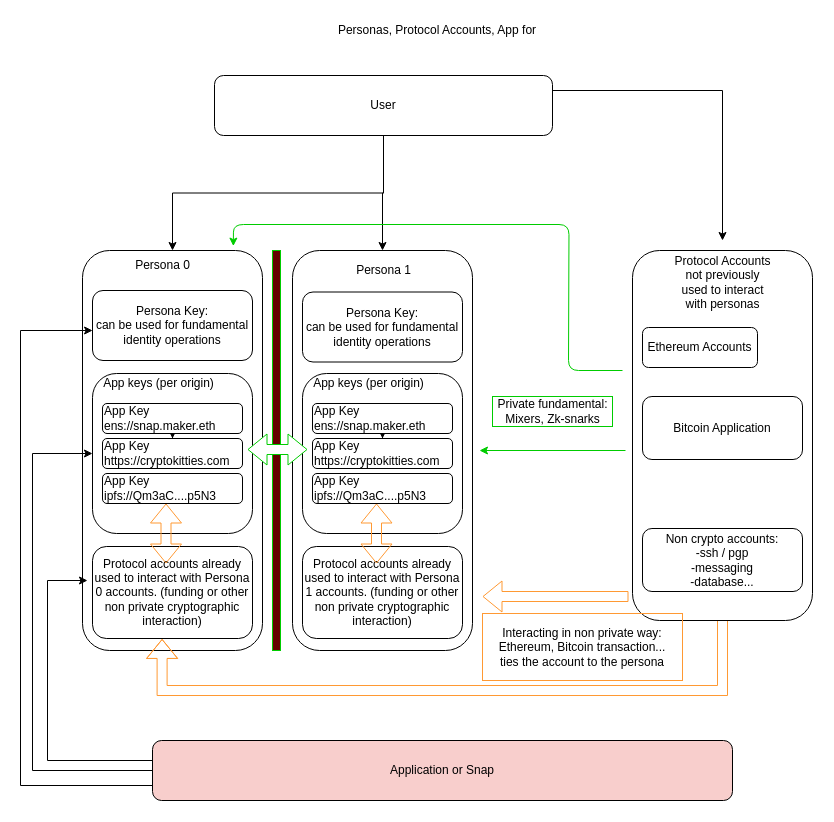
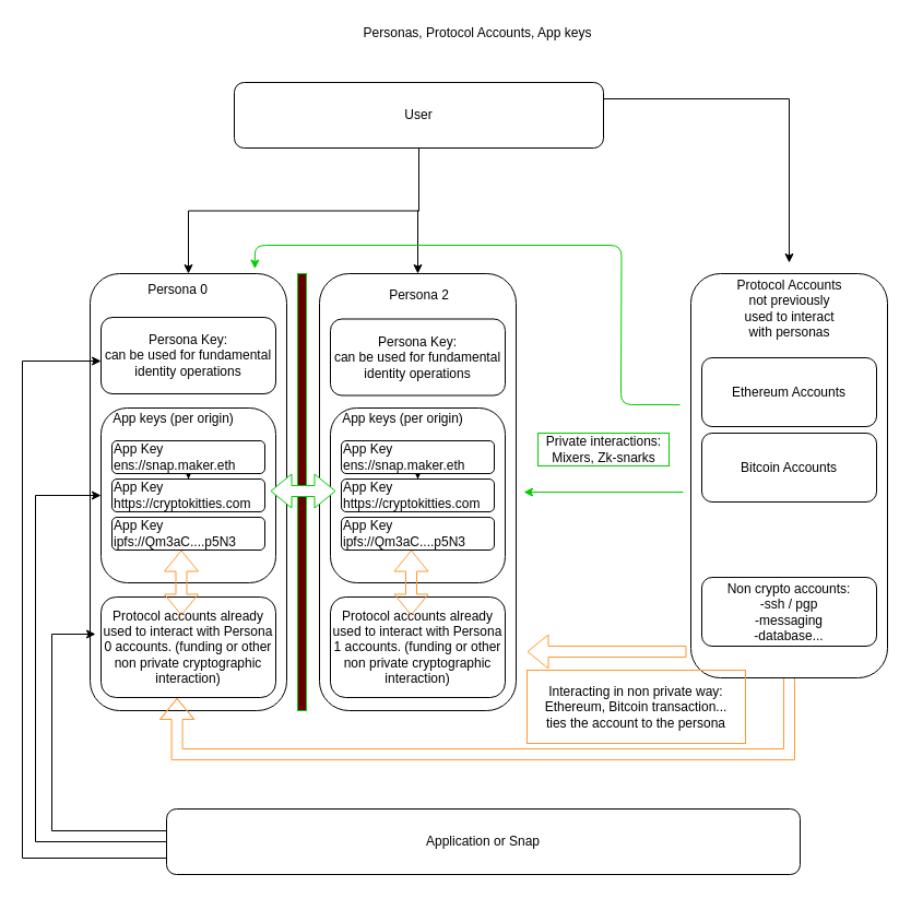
- <mxCell id="6" value="Personas, Protocol Accounts, App for" style="text;html=1;strokeColor=none;fillColor=none;align=center;verticalAlign=middle;whiteSpace=wrap;rounded=0;" parent="1" vertex="1"><mxGeometry x="322" y="20" width="230" height="20" as="geometry" /></mxCell>
+ <mxCell id="6" value="Personas, Protocol Accounts, App keys" style="text;html=1;strokeColor=none;fillColor=none;align=center;verticalAlign=middle;whiteSpace=wrap;rounded=0;" parent="1" vertex="1"><mxGeometry x="322" y="20" width="230" height="20" as="geometry" /></mxCell>
- <mxCell id="18" value="Persona 1" style="text;html=1;strokeColor=none;fillColor=none;align=center;verticalAlign=middle;whiteSpace=wrap;rounded=0;" parent="1" vertex="1"><mxGeometry x="341" y="260" width="85" height="20" as="geometry" /></mxCell>
+ <mxCell id="18" value="Persona 2" style="text;html=1;strokeColor=none;fillColor=none;align=center;verticalAlign=middle;whiteSpace=wrap;rounded=0;" parent="1" vertex="1"><mxGeometry x="341" y="260" width="85" height="20" as="geometry" /></mxCell>
- <mxCell id="28" value="&lt;div style=&quot;text-align: left&quot;&gt;Ethereum Accounts&lt;/div&gt;" style="rounded=1;whiteSpace=wrap;html=1;" parent="1" vertex="1"><mxGeometry x="642" y="327" width="115" height="40" as="geometry" /></mxCell>
+ <mxCell id="28" value="&lt;div style=&quot;text-align: left&quot;&gt;Ethereum Accounts&lt;/div&gt;" style="rounded=1;whiteSpace=wrap;html=1;" parent="1" vertex="1"><mxGeometry x="642" y="327" width="160" height="63" as="geometry" /></mxCell>
- <mxCell id="38" value="Private fundamental:&lt;br&gt;Mixers, Zk-snarks" style="text;html=1;align=center;verticalAlign=middle;resizable=0;points=[];;autosize=1;strokeColor=#00CC00;" parent="1" vertex="1"><mxGeometry x="492" y="396" width="120" height="30" as="geometry" /></mxCell>
+ <mxCell id="38" value="Private interactions:&lt;br&gt;Mixers, Zk-snarks" style="text;html=1;align=center;verticalAlign=middle;resizable=0;points=[];;autosize=1;strokeColor=#00CC00;" parent="1" vertex="1"><mxGeometry x="492" y="396" width="120" height="30" as="geometry" /></mxCell>
- <mxCell id="29" value="&lt;div style=&quot;text-align: left&quot;&gt;Bitcoin Application&lt;/div&gt;" style="rounded=1;whiteSpace=wrap;html=1;" parent="1" vertex="1"><mxGeometry x="642" y="396" width="160" height="63" as="geometry" /></mxCell>
+ <mxCell id="29" value="&lt;div style=&quot;text-align: left&quot;&gt;Bitcoin Accounts&lt;/div&gt;" style="rounded=1;whiteSpace=wrap;html=1;" parent="1" vertex="1"><mxGeometry x="642" y="396" width="160" height="63" as="geometry" /></mxCell>
- <mxCell id="9" value="Application or Snap" style="rounded=1;whiteSpace=wrap;html=1;fillColor=#f8cecc;" parent="1" vertex="1"><mxGeometry x="152" y="740" width="580" height="60" as="geometry" /></mxCell>
+ <mxCell id="9" value="Application or Snap" style="rounded=1;whiteSpace=wrap;html=1;" parent="1" vertex="1"><mxGeometry x="152" y="740" width="580" height="60" as="geometry" /></mxCell>
